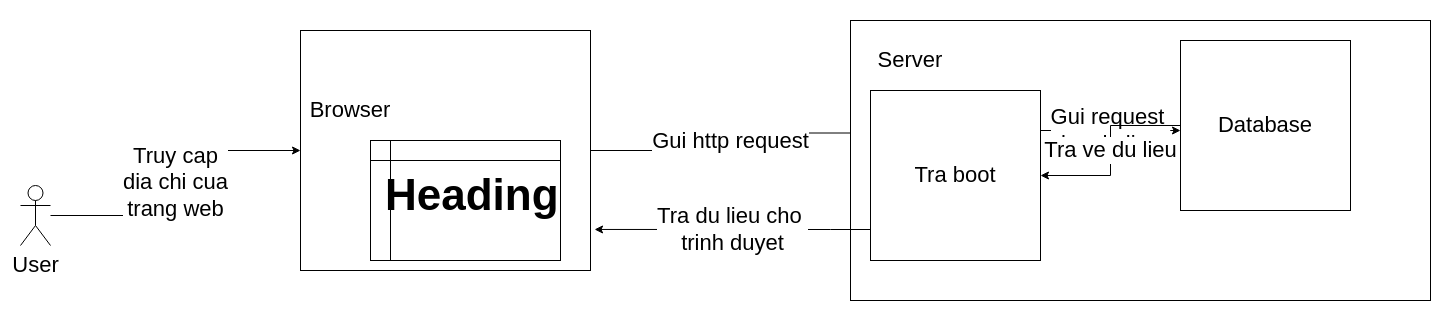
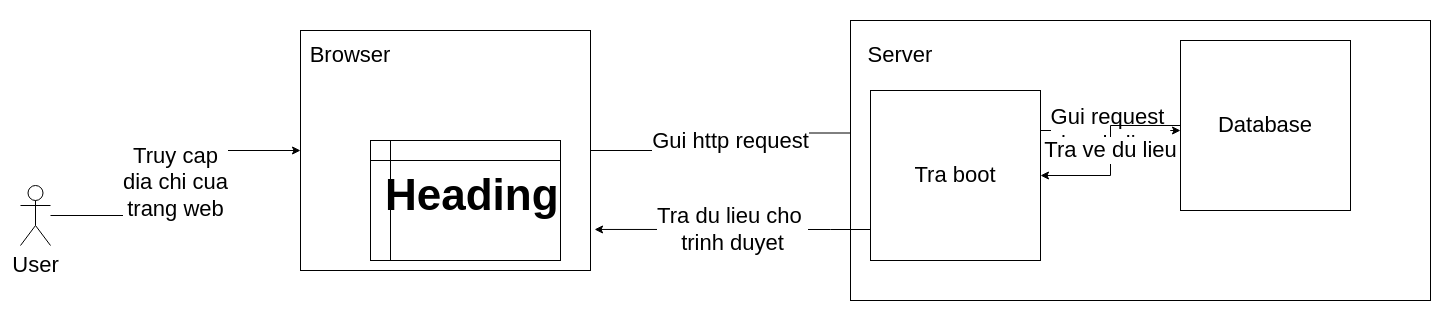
- <mxCell id="10" value="Server" style="text;html=1;strokeColor=none;fillColor=none;align=center;verticalAlign=middle;whiteSpace=wrap;rounded=0;fontSize=22;" vertex="1" parent="1"><mxGeometry x="880" y="45" width="60" height="30" as="geometry" /></mxCell>
+ <mxCell id="10" value="Server" style="text;html=1;strokeColor=none;fillColor=none;align=center;verticalAlign=middle;whiteSpace=wrap;rounded=0;fontSize=22;" vertex="1" parent="1"><mxGeometry x="870" y="40" width="60" height="30" as="geometry" /></mxCell>
- <mxCell id="4" value="&lt;font style=&quot;font-size: 22px&quot;&gt;Browser&lt;/font&gt;" style="text;html=1;strokeColor=none;fillColor=none;align=center;verticalAlign=middle;whiteSpace=wrap;rounded=0;" vertex="1" parent="1"><mxGeometry x="320" y="95" width="60" height="30" as="geometry" /></mxCell>
+ <mxCell id="4" value="&lt;font style=&quot;font-size: 22px&quot;&gt;Browser&lt;/font&gt;" style="text;html=1;strokeColor=none;fillColor=none;align=center;verticalAlign=middle;whiteSpace=wrap;rounded=0;" vertex="1" parent="1"><mxGeometry x="320" y="40" width="60" height="30" as="geometry" /></mxCell>
